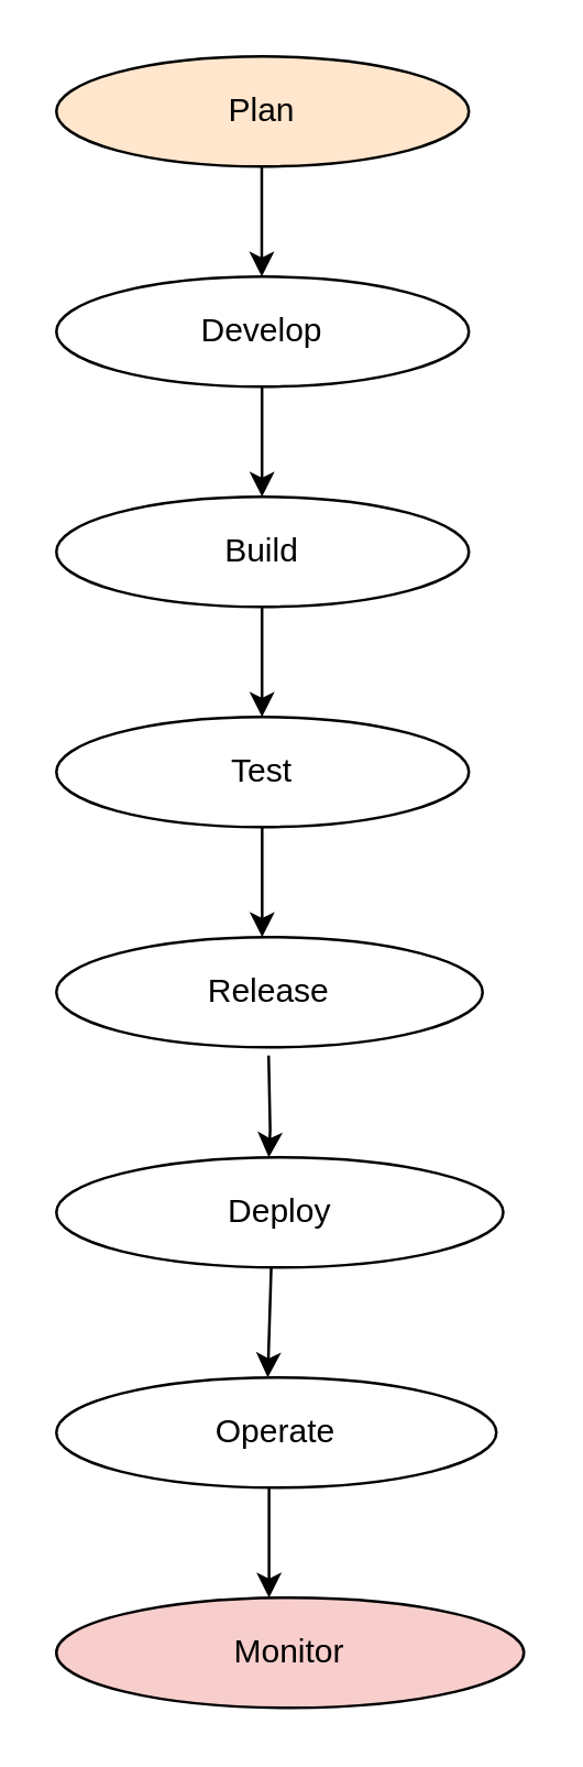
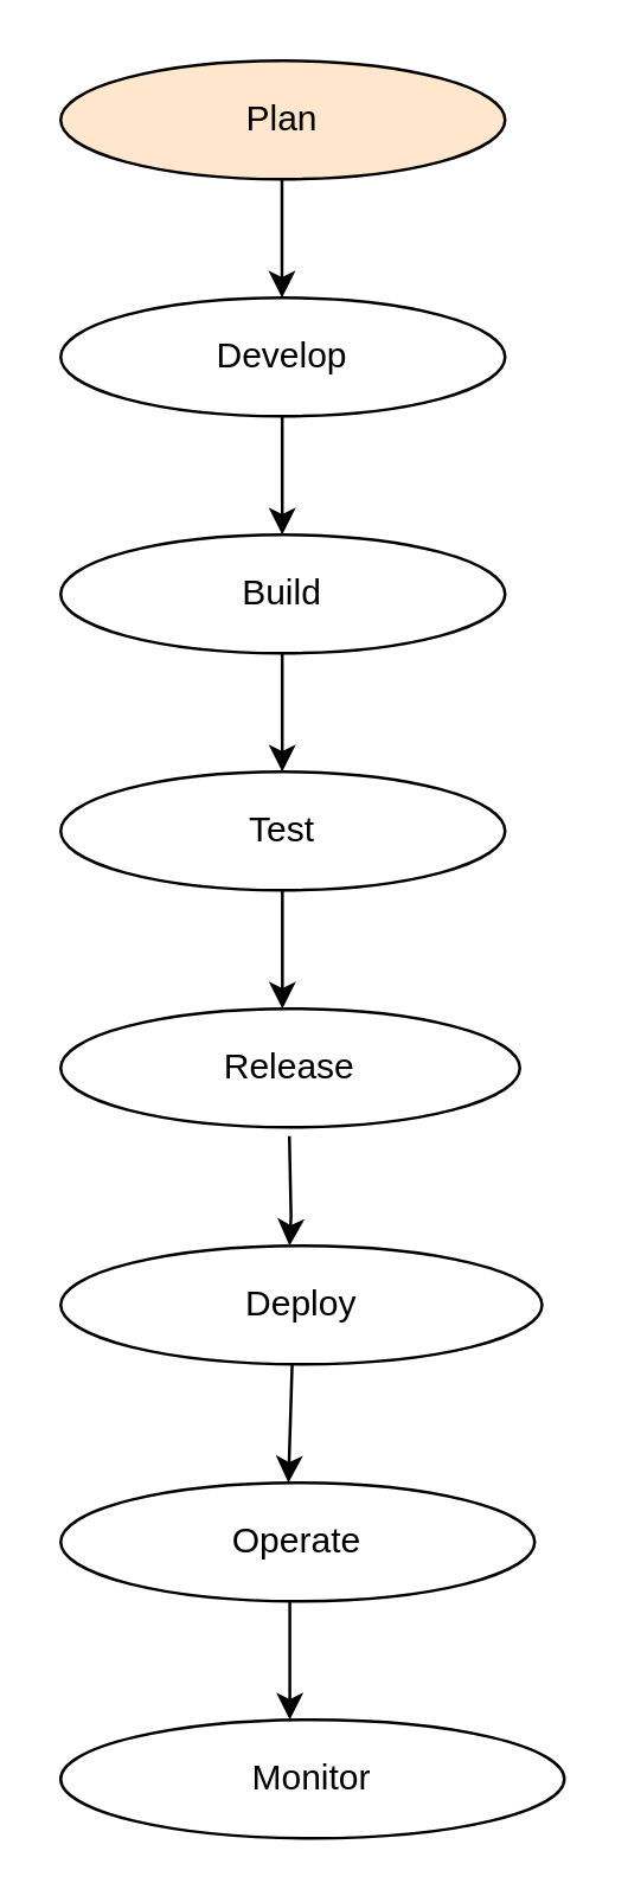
- <mxCell id="13" value="Monitor" style="ellipse;whiteSpace=wrap;html=1;fillColor=#f8cecc;" vertex="1" parent="1"><mxGeometry x="20" y="580" width="170" height="40" as="geometry" /></mxCell>
+ <mxCell id="13" value="Monitor" style="ellipse;whiteSpace=wrap;html=1;" vertex="1" parent="1"><mxGeometry x="20" y="580" width="170" height="40" as="geometry" /></mxCell>
